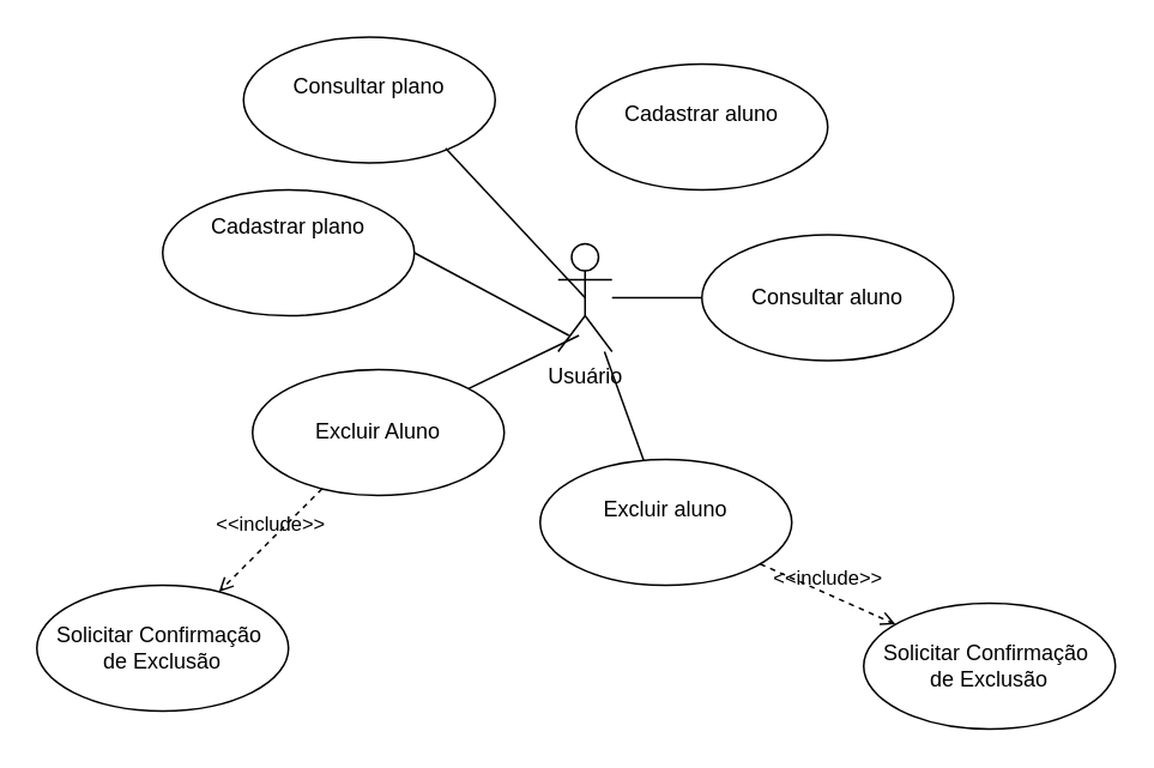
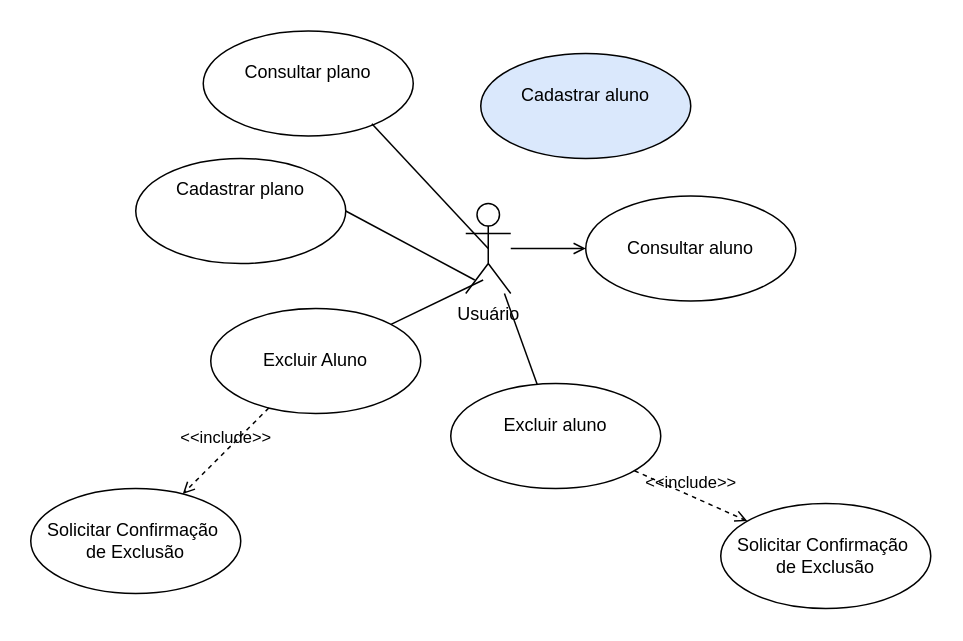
- <mxCell id="4" value="Cadastrar aluno&lt;div&gt;&lt;br&gt;&lt;/div&gt;" style="ellipse;whiteSpace=wrap;html=1;" parent="1" vertex="1"><mxGeometry x="320" y="35" width="140" height="70" as="geometry" /></mxCell>
+ <mxCell id="4" value="Cadastrar aluno&lt;div&gt;&lt;br&gt;&lt;/div&gt;" style="ellipse;whiteSpace=wrap;html=1;fillColor=#dae8fc;" parent="1" vertex="1"><mxGeometry x="320" y="35" width="140" height="70" as="geometry" /></mxCell>
- <mxCell id="7" style="rounded=0;orthogonalLoop=1;jettySize=auto;html=1;endArrow=none;endFill=0;" parent="1" source="3" target="5" edge="1"><mxGeometry relative="1" as="geometry" /></mxCell>
+ <mxCell id="7" style="rounded=0;orthogonalLoop=1;jettySize=auto;html=1;endArrow=open;endFill=0;" parent="1" source="3" target="5" edge="1"><mxGeometry relative="1" as="geometry" /></mxCell>
